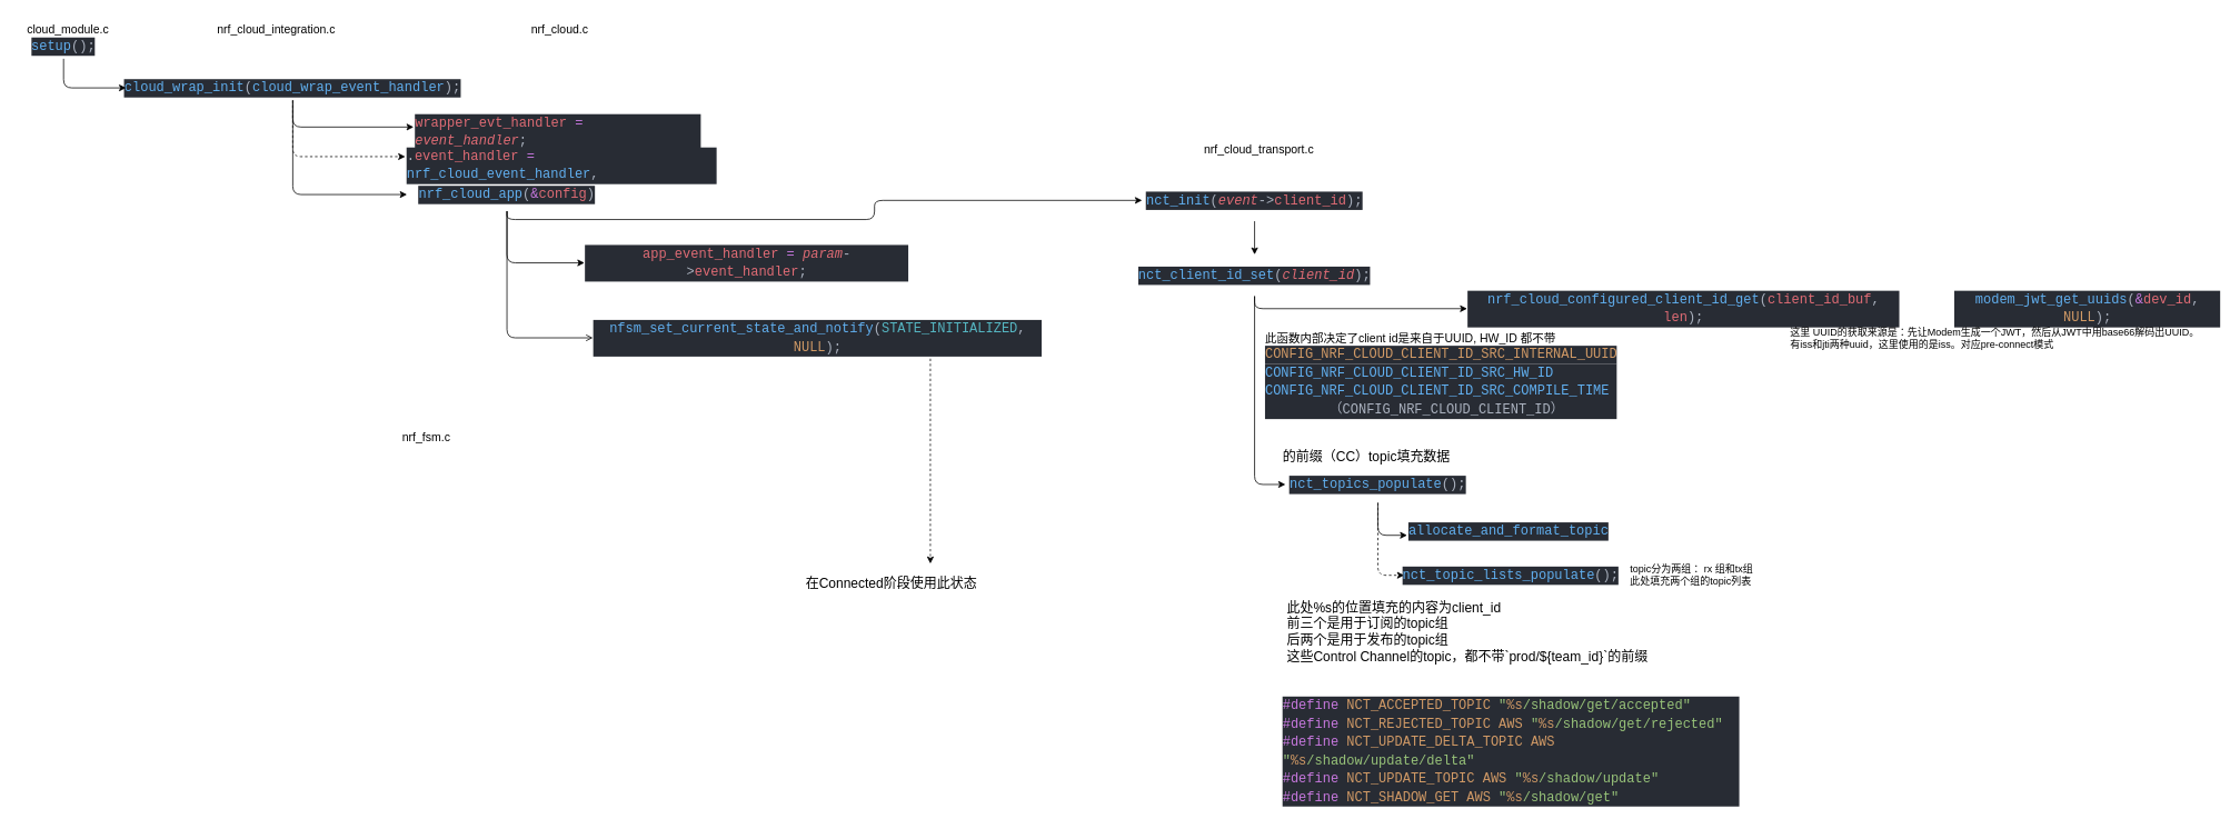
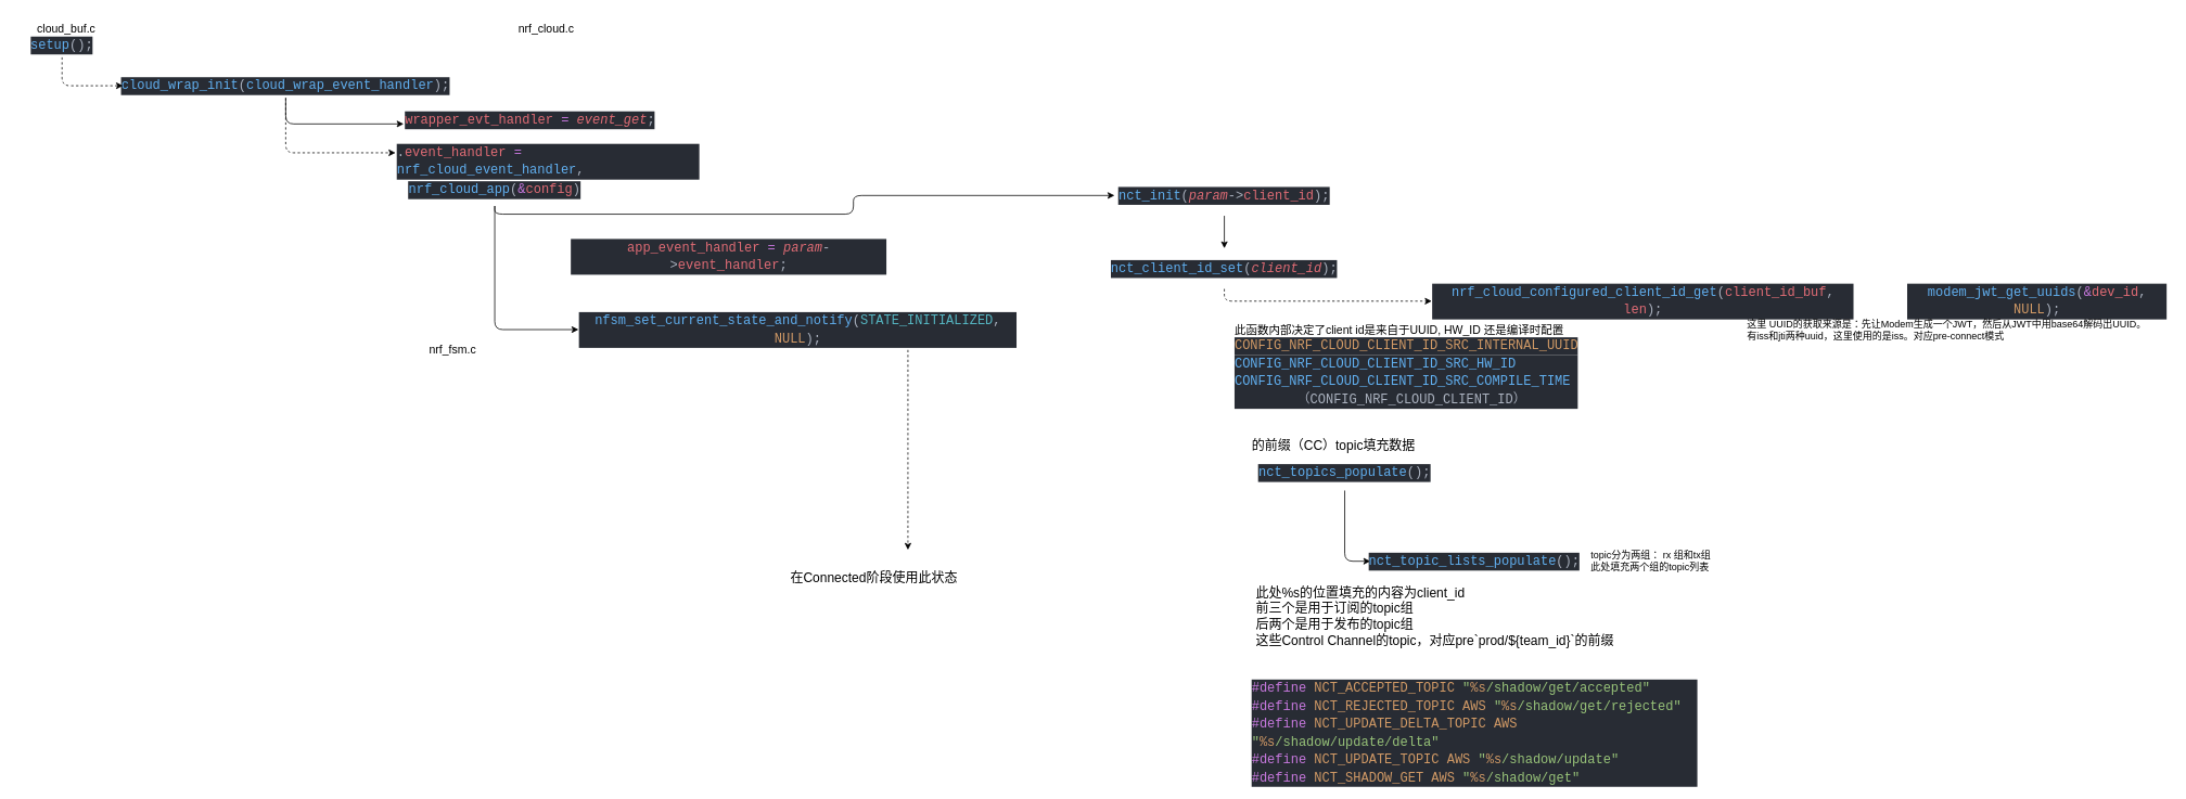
- <mxCell id="14" value="&lt;font style=&quot;font-size: 14px;&quot;&gt;cloud_module.c&lt;/font&gt;" style="text;html=1;align=center;verticalAlign=middle;resizable=0;points=[];autosize=1;strokeColor=none;fillColor=none;" parent="1" vertex="1"><mxGeometry y="20" width="120" height="30" as="geometry" x="20" /></mxCell>
+ <mxCell id="14" value="&lt;font style=&quot;font-size: 14px;&quot;&gt;cloud_buf.c&lt;/font&gt;" style="text;html=1;align=center;verticalAlign=middle;resizable=0;points=[];autosize=1;strokeColor=none;fillColor=none;" parent="1" vertex="1"><mxGeometry y="20" width="120" height="30" as="geometry" x="20" /></mxCell>
- <mxCell id="3" value="&lt;font style=&quot;font-size: 14px;&quot;&gt;nrf_cloud_integration.c&lt;/font&gt;" style="text;html=1;align=center;verticalAlign=middle;resizable=0;points=[];autosize=1;strokeColor=none;fillColor=none;" parent="1" vertex="1"><mxGeometry x="245" y="20" width="170" height="30" as="geometry" /></mxCell>
- <mxCell id="12" style="edgeStyle=orthogonalEdgeStyle;html=1;exitX=0.5;exitY=1;exitDx=0;exitDy=0;entryX=0;entryY=0.5;entryDx=0;entryDy=0;fontSize=14;" parent="1" source="13" target="11" edge="1"><mxGeometry relative="1" as="geometry" /></mxCell>
+ <mxCell id="12" style="edgeStyle=orthogonalEdgeStyle;html=1;exitX=0.5;exitY=1;exitDx=0;exitDy=0;entryX=0;entryY=0.5;entryDx=0;entryDy=0;fontSize=14;dashed=1;" parent="1" source="13" target="11" edge="1"><mxGeometry relative="1" as="geometry" /></mxCell>
- <mxCell id="39" value="&lt;div style=&quot;color: rgb(171, 178, 191); background-color: rgb(40, 44, 52); font-family: Consolas, &amp;quot;Courier New&amp;quot;, monospace; font-weight: normal; font-size: 16px; line-height: 22px;&quot;&gt;&lt;div&gt;&lt;span style=&quot;color: #e06c75;&quot;&gt;wrapper_evt_handler&lt;/span&gt;&lt;span style=&quot;color: #abb2bf;&quot;&gt; &lt;/span&gt;&lt;span style=&quot;color: #c678dd;&quot;&gt;=&lt;/span&gt;&lt;span style=&quot;color: #abb2bf;&quot;&gt; &lt;/span&gt;&lt;span style=&quot;color: #e06c75;font-style: italic;&quot;&gt;event_handler&lt;/span&gt;&lt;span style=&quot;color: #abb2bf;&quot;&gt;;&lt;/span&gt;&lt;/div&gt;&lt;/div&gt;" style="text;whiteSpace=wrap;html=1;fontSize=16;" vertex="1" parent="1"><mxGeometry x="494.997" y="129.997" width="345" height="44" as="geometry" /></mxCell>
+ <mxCell id="39" value="&lt;div style=&quot;color: rgb(171, 178, 191); background-color: rgb(40, 44, 52); font-family: Consolas, &amp;quot;Courier New&amp;quot;, monospace; font-weight: normal; font-size: 16px; line-height: 22px;&quot;&gt;&lt;div&gt;&lt;span style=&quot;color: #e06c75;&quot;&gt;wrapper_evt_handler&lt;/span&gt;&lt;span style=&quot;color: #abb2bf;&quot;&gt; &lt;/span&gt;&lt;span style=&quot;color: #c678dd;&quot;&gt;=&lt;/span&gt;&lt;span style=&quot;color: #abb2bf;&quot;&gt; &lt;/span&gt;&lt;span style=&quot;color: #e06c75;font-style: italic;&quot;&gt;event_get&lt;/span&gt;&lt;span style=&quot;color: #abb2bf;&quot;&gt;;&lt;/span&gt;&lt;/div&gt;&lt;/div&gt;" style="text;whiteSpace=wrap;html=1;fontSize=16;" vertex="1" parent="1"><mxGeometry x="494.997" y="129.997" width="345" height="44" as="geometry" /></mxCell>
- <mxCell id="2" value="&lt;font style=&quot;font-size: 14px;&quot;&gt;nrf_cloud_transport.c&lt;/font&gt;" style="text;html=1;align=center;verticalAlign=middle;resizable=0;points=[];autosize=1;strokeColor=none;fillColor=none;" parent="1" vertex="1"><mxGeometry x="1429" y="164" width="160" height="30" as="geometry" /></mxCell>
- <mxCell id="8" style="edgeStyle=orthogonalEdgeStyle;html=1;entryX=0;entryY=0.5;entryDx=0;entryDy=0;fontSize=14;exitX=0.5;exitY=1;exitDx=0;exitDy=0;" parent="1" source="11" target="7" edge="1"><mxGeometry relative="1" as="geometry"><mxPoint x="363" y="177" as="sourcePoint" /></mxGeometry></mxCell>
- <mxCell id="18" value="&lt;div style=&quot;color: rgb(171, 178, 191); background-color: rgb(40, 44, 52); font-family: Consolas, &amp;quot;Courier New&amp;quot;, monospace; font-weight: normal; font-size: 16px; line-height: 22px;&quot;&gt;&lt;div&gt;&lt;span style=&quot;color: #61afef;&quot;&gt;nct_init&lt;/span&gt;&lt;span style=&quot;color: #abb2bf;&quot;&gt;(&lt;/span&gt;&lt;span style=&quot;color: #e06c75;font-style: italic;&quot;&gt;event&lt;/span&gt;&lt;span style=&quot;color: #abb2bf;&quot;&gt;-&amp;gt;&lt;/span&gt;&lt;span style=&quot;color: #e06c75;&quot;&gt;client_id&lt;/span&gt;&lt;span style=&quot;color: #abb2bf;&quot;&gt;);&lt;/span&gt;&lt;/div&gt;&lt;/div&gt;" style="text;whiteSpace=wrap;html=1;fontSize=14;align=center;verticalAlign=middle;" parent="1" vertex="1"><mxGeometry x="1369" y="215" width="270" height="50" as="geometry" /></mxCell>
+ <mxCell id="18" value="&lt;div style=&quot;color: rgb(171, 178, 191); background-color: rgb(40, 44, 52); font-family: Consolas, &amp;quot;Courier New&amp;quot;, monospace; font-weight: normal; font-size: 16px; line-height: 22px;&quot;&gt;&lt;div&gt;&lt;span style=&quot;color: #61afef;&quot;&gt;nct_init&lt;/span&gt;&lt;span style=&quot;color: #abb2bf;&quot;&gt;(&lt;/span&gt;&lt;span style=&quot;color: #e06c75;font-style: italic;&quot;&gt;param&lt;/span&gt;&lt;span style=&quot;color: #abb2bf;&quot;&gt;-&amp;gt;&lt;/span&gt;&lt;span style=&quot;color: #e06c75;&quot;&gt;client_id&lt;/span&gt;&lt;span style=&quot;color: #abb2bf;&quot;&gt;);&lt;/span&gt;&lt;/div&gt;&lt;/div&gt;" style="text;whiteSpace=wrap;html=1;fontSize=14;align=center;verticalAlign=middle;" parent="1" vertex="1"><mxGeometry x="1369" y="215" width="270" height="50" as="geometry" /></mxCell>
- <mxCell id="4" style="edgeStyle=orthogonalEdgeStyle;html=1;exitX=0.5;exitY=1;exitDx=0;exitDy=0;entryX=0;entryY=0.5;entryDx=0;entryDy=0;fontSize=14;" parent="1" source="7" target="16" edge="1"><mxGeometry relative="1" as="geometry" /></mxCell>
- <mxCell id="21" style="edgeStyle=orthogonalEdgeStyle;html=1;exitX=0.5;exitY=1;exitDx=0;exitDy=0;entryX=0;entryY=0.5;entryDx=0;entryDy=0;fontSize=14;" parent="1" source="23" target="24" edge="1"><mxGeometry relative="1" as="geometry" /></mxCell>
+ <mxCell id="21" style="edgeStyle=orthogonalEdgeStyle;html=1;exitX=0.5;exitY=1;exitDx=0;exitDy=0;entryX=0;entryY=0.5;entryDx=0;entryDy=0;fontSize=14;dashed=1;" parent="1" source="23" target="24" edge="1"><mxGeometry relative="1" as="geometry" /></mxCell>
- <mxCell id="6" style="edgeStyle=orthogonalEdgeStyle;html=1;exitX=0.5;exitY=1;exitDx=0;exitDy=0;entryX=0;entryY=0.5;entryDx=0;entryDy=0;fontSize=14;endArrow=open;" parent="1" source="7" target="20" edge="1"><mxGeometry relative="1" as="geometry" /></mxCell>
+ <mxCell id="6" style="edgeStyle=orthogonalEdgeStyle;html=1;exitX=0.5;exitY=1;exitDx=0;exitDy=0;entryX=0;entryY=0.5;entryDx=0;entryDy=0;fontSize=14;" parent="1" source="7" target="20" edge="1"><mxGeometry relative="1" as="geometry" /></mxCell>
- <mxCell id="36" value="&lt;div style=&quot;&quot;&gt;&lt;span style=&quot;background-color: initial;&quot;&gt;这里 UUID的获取来源是：先让Modem生成一个JWT，然后从JWT中用base66解码出UUID。&lt;/span&gt;&lt;/div&gt;&lt;div style=&quot;&quot;&gt;&lt;span style=&quot;background-color: initial;&quot;&gt;有iss和jti两种uuid，这里使用的是iss。对应pre-connect模式&lt;/span&gt;&lt;/div&gt;" style="text;html=1;align=left;verticalAlign=middle;resizable=0;points=[];autosize=1;strokeColor=none;fillColor=none;" parent="1" vertex="1"><mxGeometry x="2145" y="385" width="509" height="41" as="geometry" /></mxCell>
+ <mxCell id="36" value="&lt;div style=&quot;&quot;&gt;&lt;span style=&quot;background-color: initial;&quot;&gt;这里 UUID的获取来源是：先让Modem生成一个JWT，然后从JWT中用base64解码出UUID。&lt;/span&gt;&lt;/div&gt;&lt;div style=&quot;&quot;&gt;&lt;span style=&quot;background-color: initial;&quot;&gt;有iss和jti两种uuid，这里使用的是iss。对应pre-connect模式&lt;/span&gt;&lt;/div&gt;" style="text;html=1;align=left;verticalAlign=middle;resizable=0;points=[];autosize=1;strokeColor=none;fillColor=none;" parent="1" vertex="1"><mxGeometry x="2145" y="385" width="509" height="41" as="geometry" /></mxCell>
- <mxCell id="25" value="此函数内部决定了client id是来自于UUID, HW_ID 都不带&lt;br&gt;&lt;div style=&quot;color: rgb(171, 178, 191); background-color: rgb(40, 44, 52); font-family: Consolas, &amp;quot;Courier New&amp;quot;, monospace; font-size: 16px; line-height: 22px;&quot;&gt;&lt;span style=&quot;color: #d19a66;&quot;&gt;CONFIG_NRF_CLOUD_CLIENT_ID_SRC_INTERNAL_UUID&lt;/span&gt;&lt;/div&gt;&lt;div style=&quot;color: rgb(171, 178, 191); background-color: rgb(40, 44, 52); font-family: Consolas, &amp;quot;Courier New&amp;quot;, monospace; font-size: 16px; line-height: 22px;&quot;&gt;&lt;div style=&quot;line-height: 22px;&quot;&gt;&lt;span style=&quot;color: #61afef;&quot;&gt;CONFIG_NRF_CLOUD_CLIENT_ID_SRC_HW_ID&lt;/span&gt;&lt;/div&gt;&lt;div style=&quot;line-height: 22px;&quot;&gt;&lt;div style=&quot;line-height: 22px;&quot;&gt;&lt;span style=&quot;color: #61afef;&quot;&gt;CONFIG_NRF_CLOUD_CLIENT_ID_SRC_COMPILE_TIME&lt;/span&gt;&lt;/div&gt;&lt;div style=&quot;line-height: 22px;&quot;&gt;&lt;span style=&quot;color: #61afef;&quot;&gt;&lt;span style=&quot;&quot;&gt;&#09;&lt;/span&gt;&lt;/span&gt;&lt;span style=&quot;&quot;&gt;&lt;span style=&quot;white-space: pre;&quot;&gt;&#09;&lt;/span&gt;（CONFIG_NRF_CLOUD_CLIENT_ID）&lt;/span&gt;&lt;/div&gt;&lt;/div&gt;&lt;/div&gt;" style="text;html=1;align=left;verticalAlign=middle;resizable=0;points=[];autosize=1;strokeColor=none;fillColor=none;fontSize=14;" parent="1" vertex="1"><mxGeometry x="1515" y="390" width="430" height="120" as="geometry" /></mxCell>
+ <mxCell id="25" value="此函数内部决定了client id是来自于UUID, HW_ID 还是编译时配置&lt;br&gt;&lt;div style=&quot;color: rgb(171, 178, 191); background-color: rgb(40, 44, 52); font-family: Consolas, &amp;quot;Courier New&amp;quot;, monospace; font-size: 16px; line-height: 22px;&quot;&gt;&lt;span style=&quot;color: #d19a66;&quot;&gt;CONFIG_NRF_CLOUD_CLIENT_ID_SRC_INTERNAL_UUID&lt;/span&gt;&lt;/div&gt;&lt;div style=&quot;color: rgb(171, 178, 191); background-color: rgb(40, 44, 52); font-family: Consolas, &amp;quot;Courier New&amp;quot;, monospace; font-size: 16px; line-height: 22px;&quot;&gt;&lt;div style=&quot;line-height: 22px;&quot;&gt;&lt;span style=&quot;color: #61afef;&quot;&gt;CONFIG_NRF_CLOUD_CLIENT_ID_SRC_HW_ID&lt;/span&gt;&lt;/div&gt;&lt;div style=&quot;line-height: 22px;&quot;&gt;&lt;div style=&quot;line-height: 22px;&quot;&gt;&lt;span style=&quot;color: #61afef;&quot;&gt;CONFIG_NRF_CLOUD_CLIENT_ID_SRC_COMPILE_TIME&lt;/span&gt;&lt;/div&gt;&lt;div style=&quot;line-height: 22px;&quot;&gt;&lt;span style=&quot;color: #61afef;&quot;&gt;&lt;span style=&quot;&quot;&gt;&#09;&lt;/span&gt;&lt;/span&gt;&lt;span style=&quot;&quot;&gt;&lt;span style=&quot;white-space: pre;&quot;&gt;&#09;&lt;/span&gt;（CONFIG_NRF_CLOUD_CLIENT_ID）&lt;/span&gt;&lt;/div&gt;&lt;/div&gt;&lt;/div&gt;" style="text;html=1;align=left;verticalAlign=middle;resizable=0;points=[];autosize=1;strokeColor=none;fillColor=none;fontSize=14;" parent="1" vertex="1"><mxGeometry x="1515" y="390" width="430" height="120" as="geometry" /></mxCell>
- <mxCell id="22" style="edgeStyle=orthogonalEdgeStyle;html=1;exitX=0.5;exitY=1;exitDx=0;exitDy=0;entryX=0;entryY=0.5;entryDx=0;entryDy=0;fontSize=16;" parent="1" source="23" target="30" edge="1"><mxGeometry relative="1" as="geometry" /></mxCell>
- <mxCell id="26" value="&lt;font style=&quot;font-size: 14px;&quot;&gt;nrf_fsm.c&lt;/font&gt;" style="text;html=1;align=center;verticalAlign=middle;resizable=0;points=[];autosize=1;strokeColor=none;fillColor=none;" parent="1" vertex="1"><mxGeometry x="470" y="510" width="80" height="30" as="geometry" /></mxCell>
+ <mxCell id="26" value="&lt;font style=&quot;font-size: 14px;&quot;&gt;nrf_fsm.c&lt;/font&gt;" style="text;html=1;align=center;verticalAlign=middle;resizable=0;points=[];autosize=1;strokeColor=none;fillColor=none;" parent="1" vertex="1"><mxGeometry x="515" y="415" width="80" height="30" as="geometry" /></mxCell>
- <mxCell id="28" style="edgeStyle=orthogonalEdgeStyle;html=1;exitX=0.5;exitY=1;exitDx=0;exitDy=0;entryX=0;entryY=0.5;entryDx=0;entryDy=0;fontSize=16;" parent="1" source="30" target="32" edge="1"><mxGeometry relative="1" as="geometry" /></mxCell>
- <mxCell id="32" value="&lt;div style=&quot;color: rgb(171, 178, 191); background-color: rgb(40, 44, 52); font-family: Consolas, &amp;quot;Courier New&amp;quot;, monospace; font-weight: normal; font-size: 16px; line-height: 22px;&quot;&gt;&lt;div&gt;&lt;span style=&quot;color: #61afef;&quot;&gt;allocate_and_format_topic&lt;/span&gt;&lt;/div&gt;&lt;/div&gt;" style="text;whiteSpace=wrap;html=1;fontSize=16;" parent="1" vertex="1"><mxGeometry x="1686.995" y="619.999" width="248" height="44" as="geometry" /></mxCell>
- <mxCell id="29" style="edgeStyle=orthogonalEdgeStyle;html=1;exitX=0.5;exitY=1;exitDx=0;exitDy=0;entryX=0;entryY=0.5;entryDx=0;entryDy=0;dashed=1;" parent="1" source="30" target="37" edge="1"><mxGeometry relative="1" as="geometry" /></mxCell>
+ <mxCell id="29" style="edgeStyle=orthogonalEdgeStyle;html=1;exitX=0.5;exitY=1;exitDx=0;exitDy=0;entryX=0;entryY=0.5;entryDx=0;entryDy=0;" parent="1" source="30" target="37" edge="1"><mxGeometry relative="1" as="geometry" /></mxCell>
- <mxCell id="27" value="在Connected阶段使用此状态" style="text;html=1;align=center;verticalAlign=middle;resizable=0;points=[];autosize=1;strokeColor=none;fillColor=none;fontSize=16;" parent="1" vertex="1"><mxGeometry x="956" y="684" width="223" height="31" as="geometry" /></mxCell>
+ <mxCell id="27" value="在Connected阶段使用此状态" style="text;html=1;align=center;verticalAlign=middle;resizable=0;points=[];autosize=1;strokeColor=none;fillColor=none;fontSize=16;" parent="1" vertex="1"><mxGeometry x="961" y="694" width="223" height="31" as="geometry" /></mxCell>
- <mxCell id="34" value="此处%s的位置填充的内容为client_id&lt;br&gt;前三个是用于订阅的topic组&lt;br&gt;后两个是用于发布的topic组&lt;br&gt;这些Control Channel的topic，都不带`prod/${team_id}`的前缀" style="text;html=1;align=left;verticalAlign=middle;resizable=0;points=[];autosize=1;strokeColor=none;fillColor=none;fontSize=16;" parent="1" vertex="1"><mxGeometry x="1541" y="713" width="451" height="89" as="geometry" /></mxCell>
+ <mxCell id="34" value="此处%s的位置填充的内容为client_id&lt;br&gt;前三个是用于订阅的topic组&lt;br&gt;后两个是用于发布的topic组&lt;br&gt;这些Control Channel的topic，对应pre`prod/${team_id}`的前缀" style="text;html=1;align=left;verticalAlign=middle;resizable=0;points=[];autosize=1;strokeColor=none;fillColor=none;fontSize=16;" parent="1" vertex="1"><mxGeometry x="1541" y="713" width="451" height="89" as="geometry" /></mxCell>
